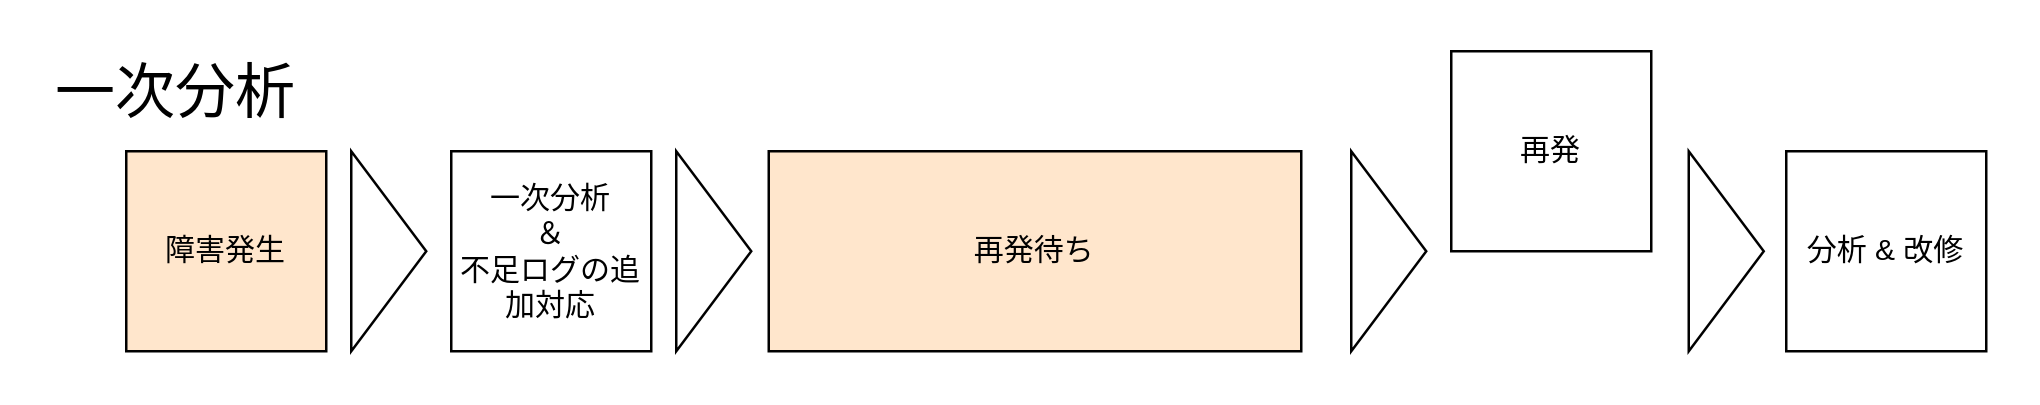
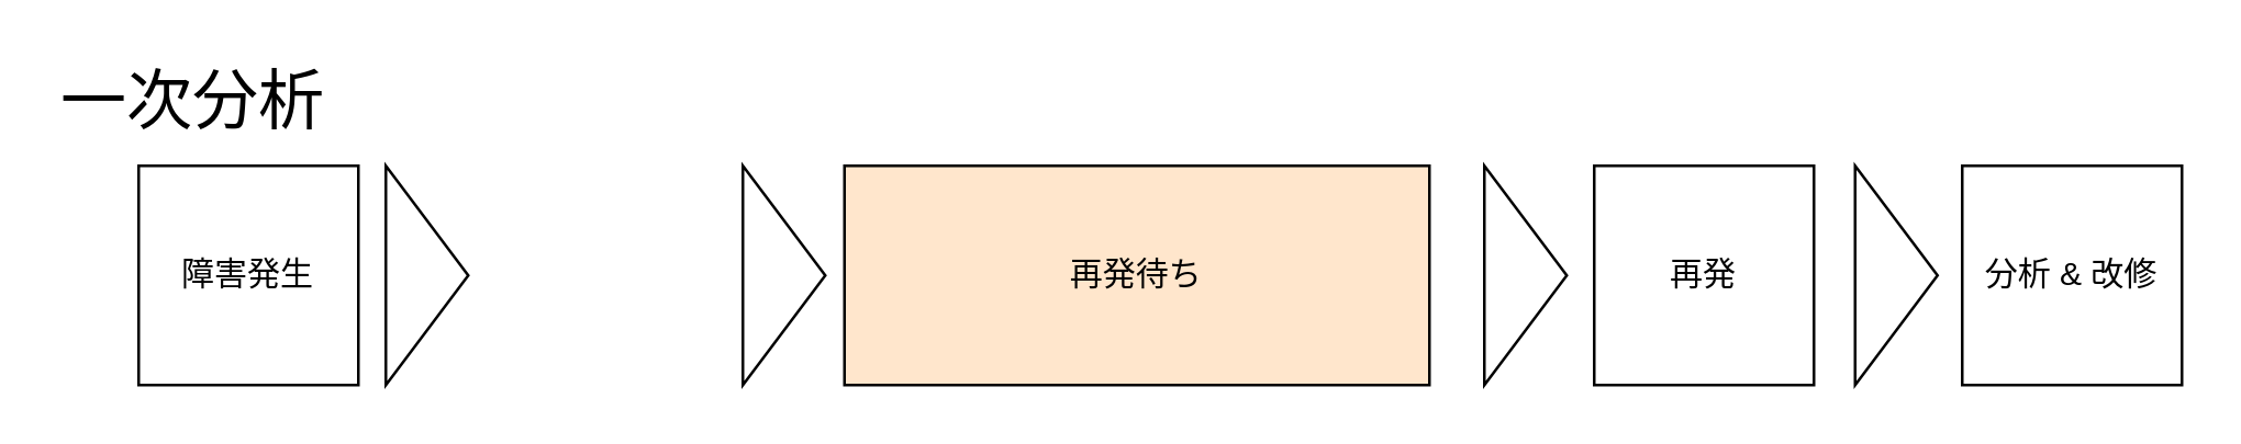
- <mxCell id="4" value="再発" style="whiteSpace=wrap;html=1;aspect=fixed;" vertex="1" parent="1"><mxGeometry x="580" y="20" width="80" height="80" as="geometry" /></mxCell>
+ <mxCell id="4" value="再発" style="whiteSpace=wrap;html=1;aspect=fixed;" vertex="1" parent="1"><mxGeometry x="580" y="60" width="80" height="80" as="geometry" /></mxCell>
- <mxCell id="2" value="障害発生" style="whiteSpace=wrap;html=1;aspect=fixed;fillColor=#ffe6cc;" vertex="1" parent="1"><mxGeometry x="50" y="60" width="80" height="80" as="geometry" /></mxCell>
+ <mxCell id="2" value="障害発生" style="whiteSpace=wrap;html=1;aspect=fixed;" vertex="1" parent="1"><mxGeometry x="50" y="60" width="80" height="80" as="geometry" /></mxCell>
- <mxCell id="3" value="一次分析&lt;br&gt;＆&lt;br&gt;不足ログの追加対応" style="whiteSpace=wrap;html=1;aspect=fixed;" vertex="1" parent="1"><mxGeometry x="180" y="60" width="80" height="80" as="geometry" /></mxCell>
